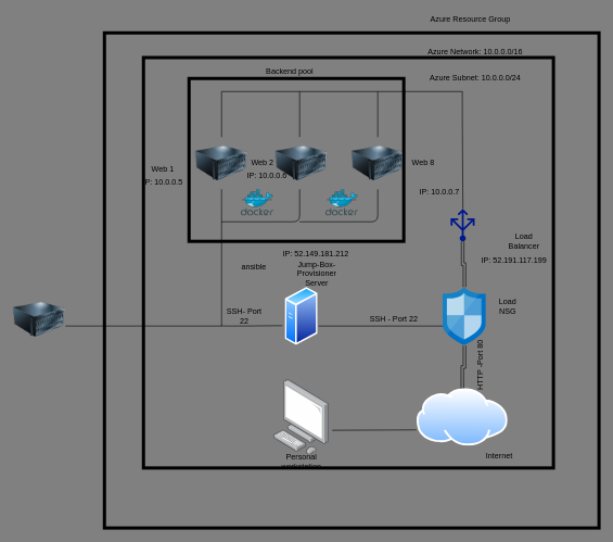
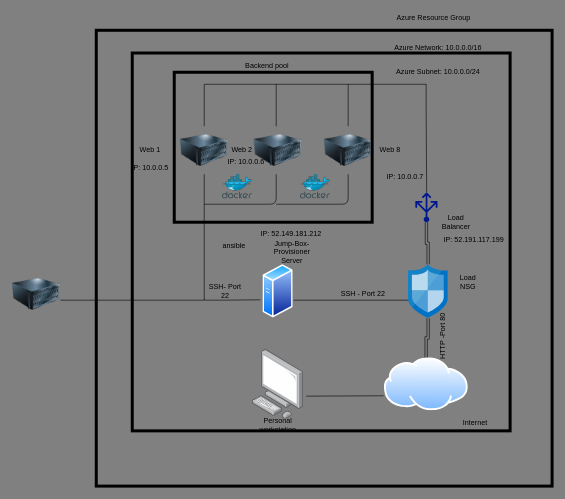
- <mxCell id="23" value="Web 1" style="text;html=1;strokeColor=none;fillColor=none;align=center;verticalAlign=middle;whiteSpace=wrap;rounded=0;" parent="1" vertex="1"><mxGeometry x="230" y="250" width="40" height="20" as="geometry" /></mxCell>
+ <mxCell id="23" value="Web 1" style="text;html=1;strokeColor=none;fillColor=none;align=center;verticalAlign=middle;whiteSpace=wrap;rounded=0;" parent="1" vertex="1"><mxGeometry x="230" y="240" width="40" height="20" as="geometry" /></mxCell>
- <mxCell id="15" value="Load Balancer" style="text;html=1;strokeColor=none;fillColor=none;align=center;verticalAlign=middle;whiteSpace=wrap;rounded=0;" parent="1" vertex="1"><mxGeometry x="785" y="360" width="40" height="20" as="geometry" /></mxCell>
+ <mxCell id="15" value="Load Balancer" style="text;html=1;strokeColor=none;fillColor=none;align=center;verticalAlign=middle;whiteSpace=wrap;rounded=0;" parent="1" vertex="1"><mxGeometry x="740" y="360" width="40" height="20" as="geometry" /></mxCell>
- <mxCell id="10" value="Internet" style="text;html=1;strokeColor=none;fillColor=none;align=center;verticalAlign=middle;whiteSpace=wrap;rounded=0;" parent="1" vertex="1"><mxGeometry x="746.6" y="690" width="40" height="20" as="geometry" /></mxCell>
+ <mxCell id="10" value="Internet" style="text;html=1;strokeColor=none;fillColor=none;align=center;verticalAlign=middle;whiteSpace=wrap;rounded=0;" parent="1" vertex="1"><mxGeometry x="771.6" y="695" width="40" height="20" as="geometry" /></mxCell>
